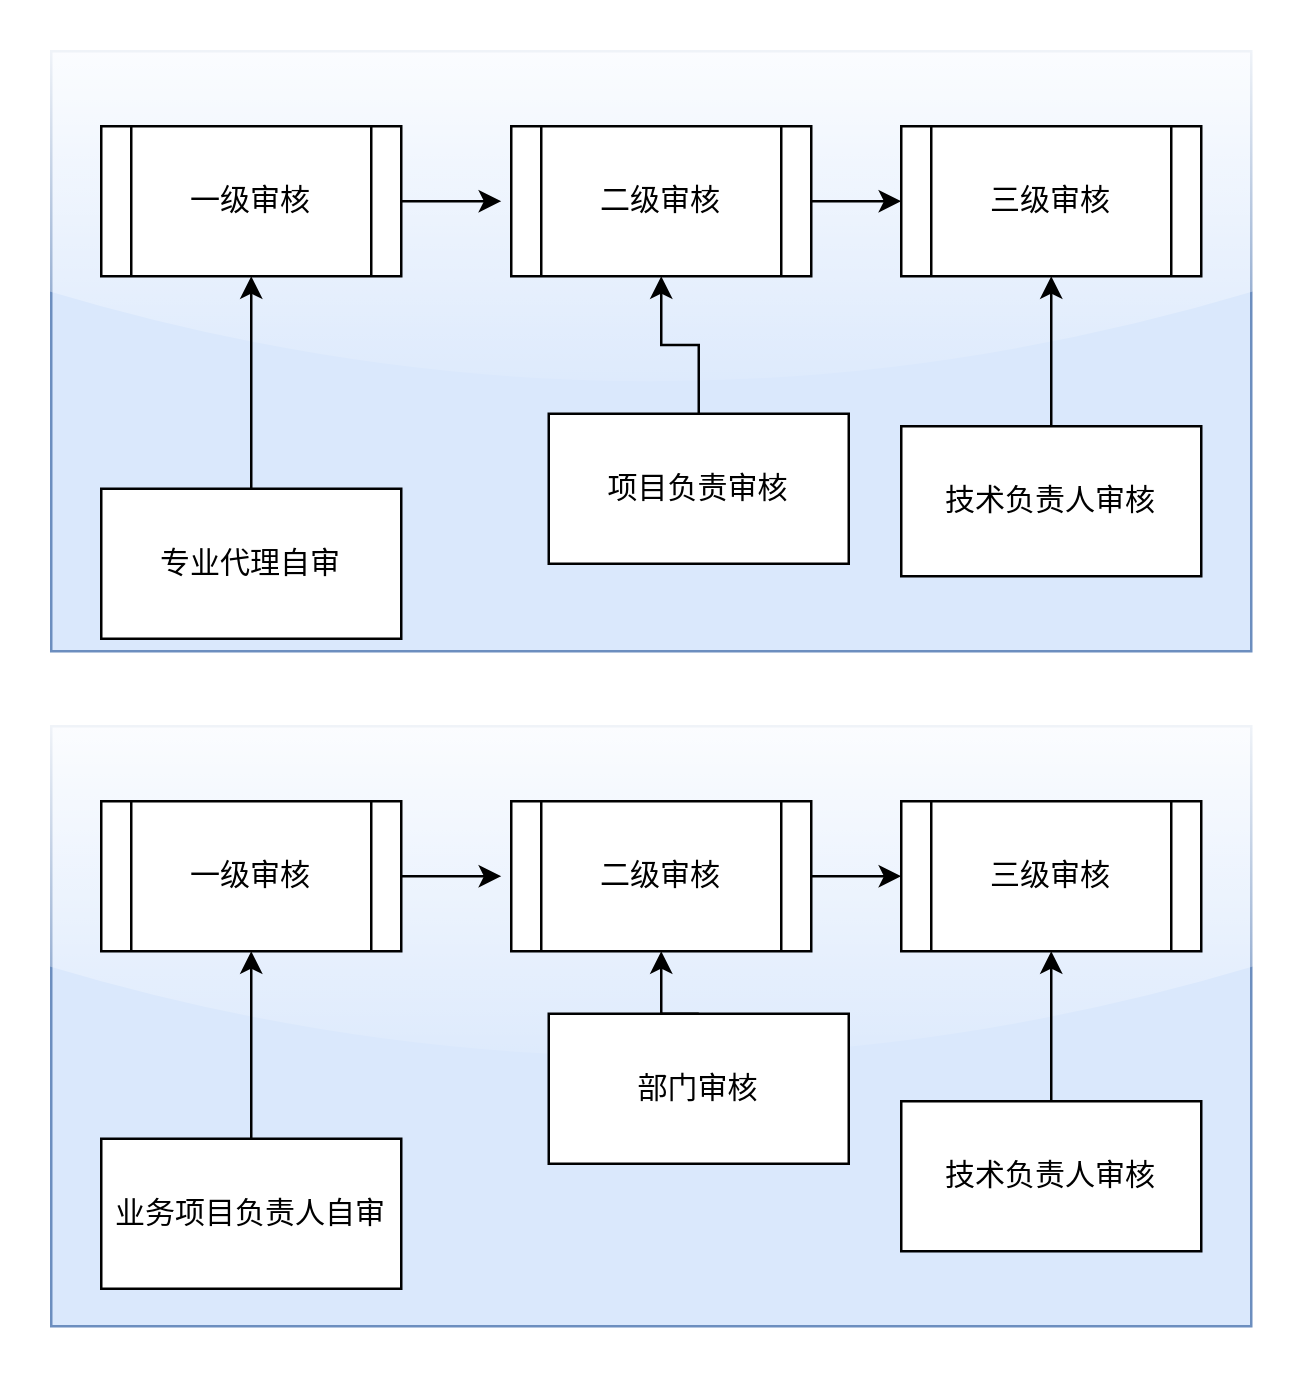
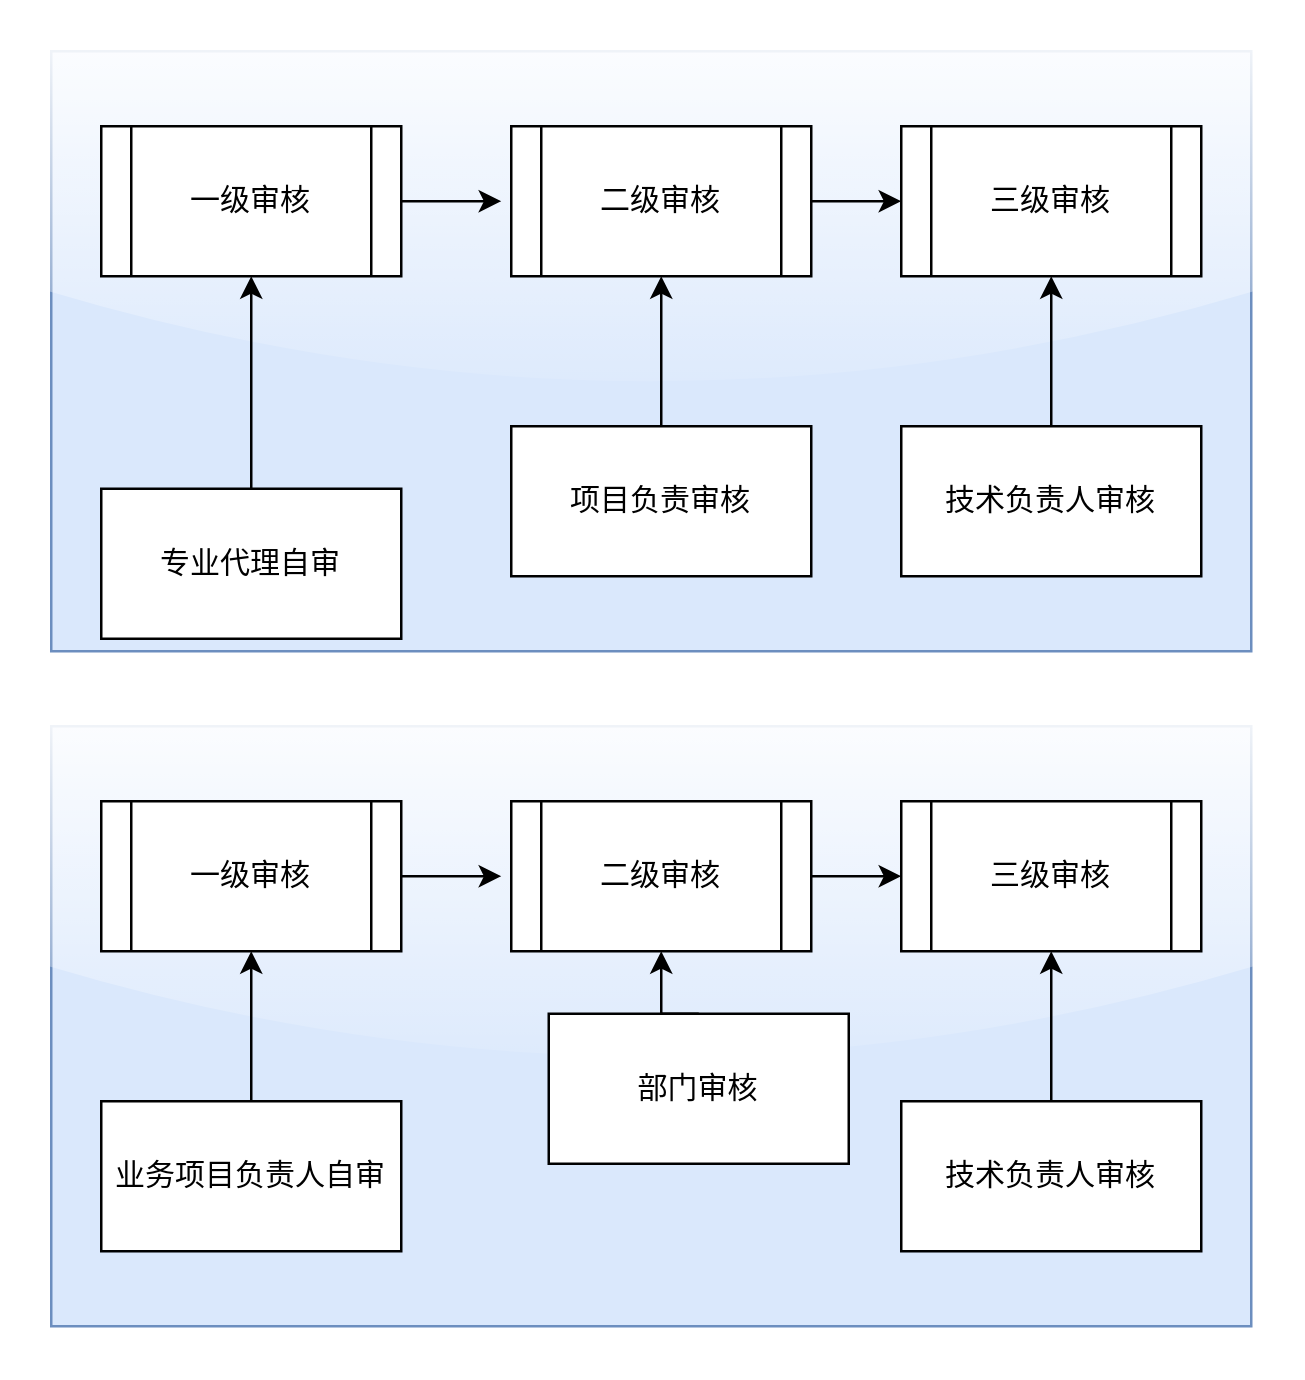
- <mxCell id="11" value="项目负责审核" style="rounded=0;whiteSpace=wrap;html=1;" parent="1" vertex="1"><mxGeometry x="219" y="165" width="120" height="60" as="geometry" /></mxCell>
+ <mxCell id="11" value="项目负责审核" style="rounded=0;whiteSpace=wrap;html=1;" parent="1" vertex="1"><mxGeometry x="204" y="170" width="120" height="60" as="geometry" /></mxCell>
- <mxCell id="21" value="业务项目负责人自审" style="rounded=0;whiteSpace=wrap;html=1;" vertex="1" parent="1"><mxGeometry x="40" y="455" width="120" height="60" as="geometry" /></mxCell>
+ <mxCell id="21" value="业务项目负责人自审" style="rounded=0;whiteSpace=wrap;html=1;" vertex="1" parent="1"><mxGeometry x="40" y="440" width="120" height="60" as="geometry" /></mxCell>
